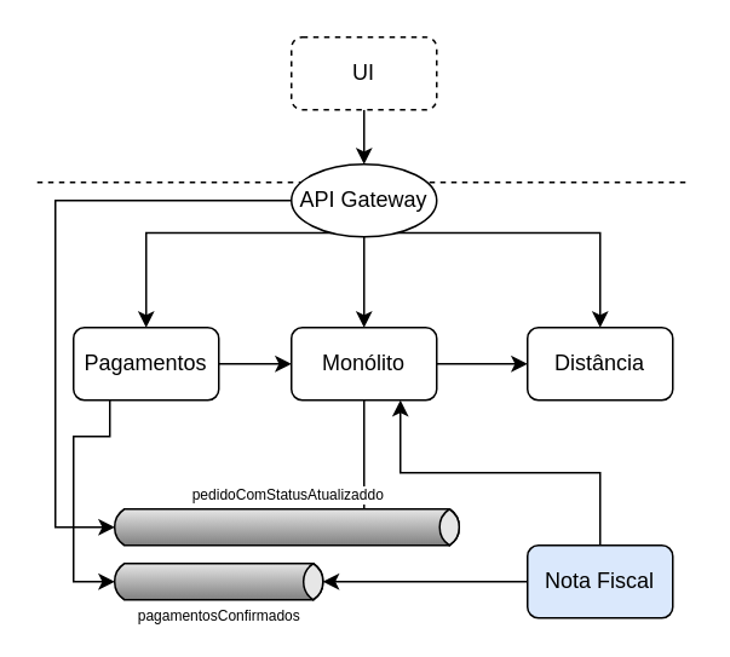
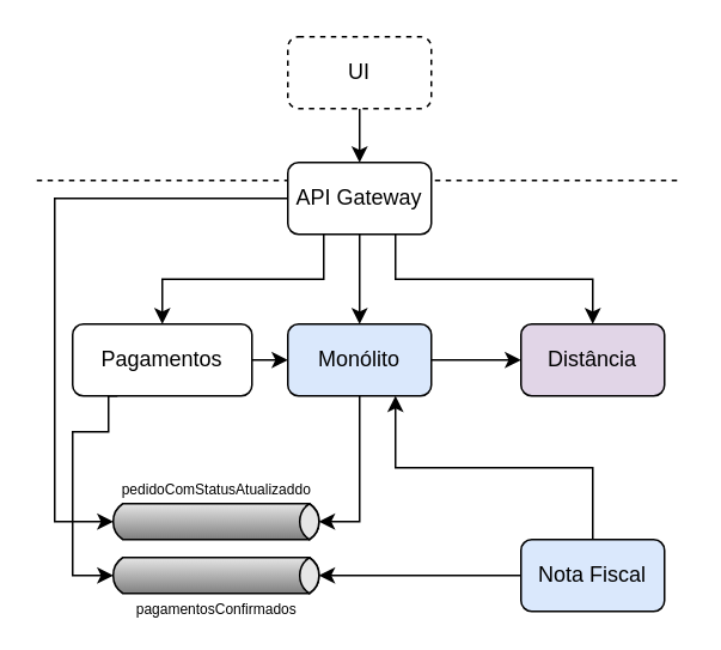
- <mxCell id="9" value="API Gateway" style="ellipse;whiteSpace=wrap;html=1;" parent="1" vertex="1"><mxGeometry x="160" y="90" width="80" height="40" as="geometry" /></mxCell>
+ <mxCell id="9" value="API Gateway" style="rounded=1;whiteSpace=wrap;html=1;" parent="1" vertex="1"><mxGeometry x="160" y="90" width="80" height="40" as="geometry" /></mxCell>
- <mxCell id="15" value="Pagamentos" style="rounded=1;whiteSpace=wrap;html=1;" parent="1" vertex="1"><mxGeometry x="40" y="180" width="80" height="40" as="geometry" /></mxCell>
+ <mxCell id="15" value="Pagamentos" style="rounded=1;whiteSpace=wrap;html=1;" parent="1" vertex="1"><mxGeometry x="40" y="180" width="100" height="40" as="geometry" /></mxCell>
- <mxCell id="12" value="Monólito" style="rounded=1;whiteSpace=wrap;html=1;" parent="1" vertex="1"><mxGeometry x="160" y="180" width="80" height="40" as="geometry" /></mxCell>
+ <mxCell id="12" value="Monólito" style="rounded=1;whiteSpace=wrap;html=1;fillColor=#dae8fc;" parent="1" vertex="1"><mxGeometry x="160" y="180" width="80" height="40" as="geometry" /></mxCell>
- <mxCell id="16" value="Distância" style="rounded=1;whiteSpace=wrap;html=1;" parent="1" vertex="1"><mxGeometry x="290" y="180" width="80" height="40" as="geometry" /></mxCell>
+ <mxCell id="16" value="Distância" style="rounded=1;whiteSpace=wrap;html=1;fillColor=#e1d5e7;" parent="1" vertex="1"><mxGeometry x="290" y="180" width="80" height="40" as="geometry" /></mxCell>
- <mxCell id="20" value="pedidoComStatusAtualizaddo" style="strokeWidth=1;outlineConnect=0;dashed=0;align=center;html=1;fontSize=8;shape=mxgraph.eip.messageChannel;verticalLabelPosition=top;labelBackgroundColor=#ffffff;verticalAlign=bottom;horizontal=1;labelPosition=center;" vertex="1" parent="1"><mxGeometry x="60" y="280" width="195" height="20" as="geometry" /></mxCell>
+ <mxCell id="20" value="pedidoComStatusAtualizaddo" style="strokeWidth=1;outlineConnect=0;dashed=0;align=center;html=1;fontSize=8;shape=mxgraph.eip.messageChannel;verticalLabelPosition=top;labelBackgroundColor=#ffffff;verticalAlign=bottom;horizontal=1;labelPosition=center;" vertex="1" parent="1"><mxGeometry x="60" y="280" width="120" height="20" as="geometry" /></mxCell>
